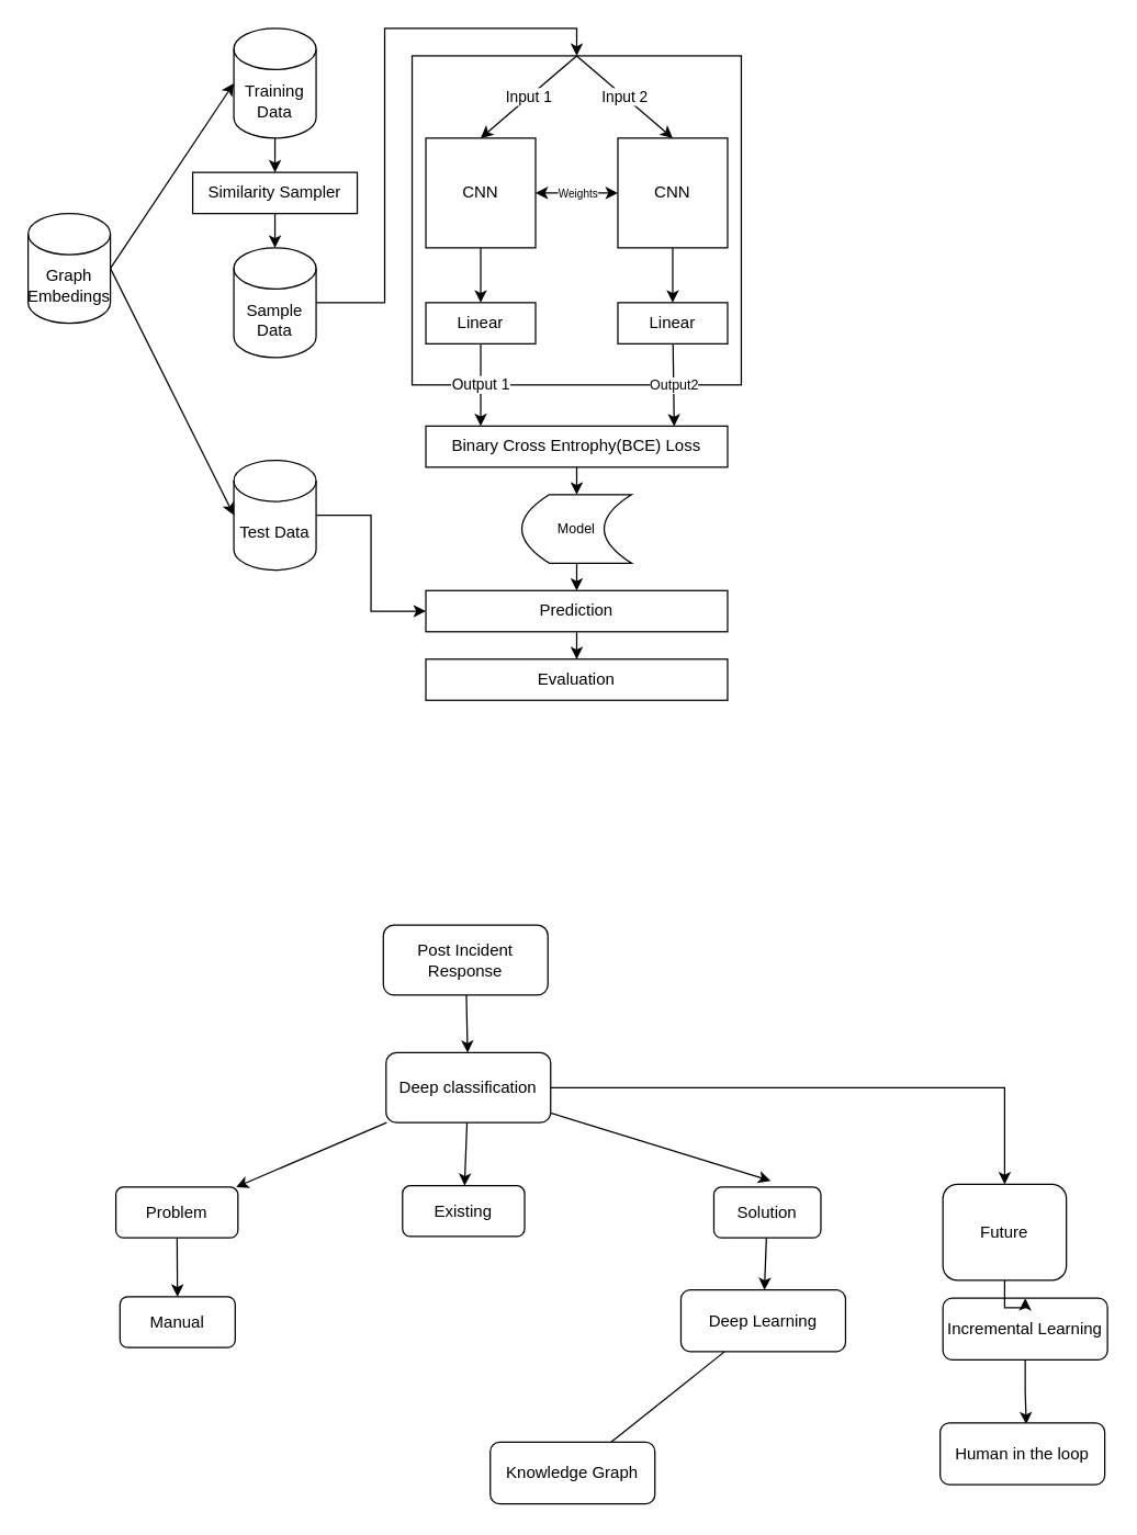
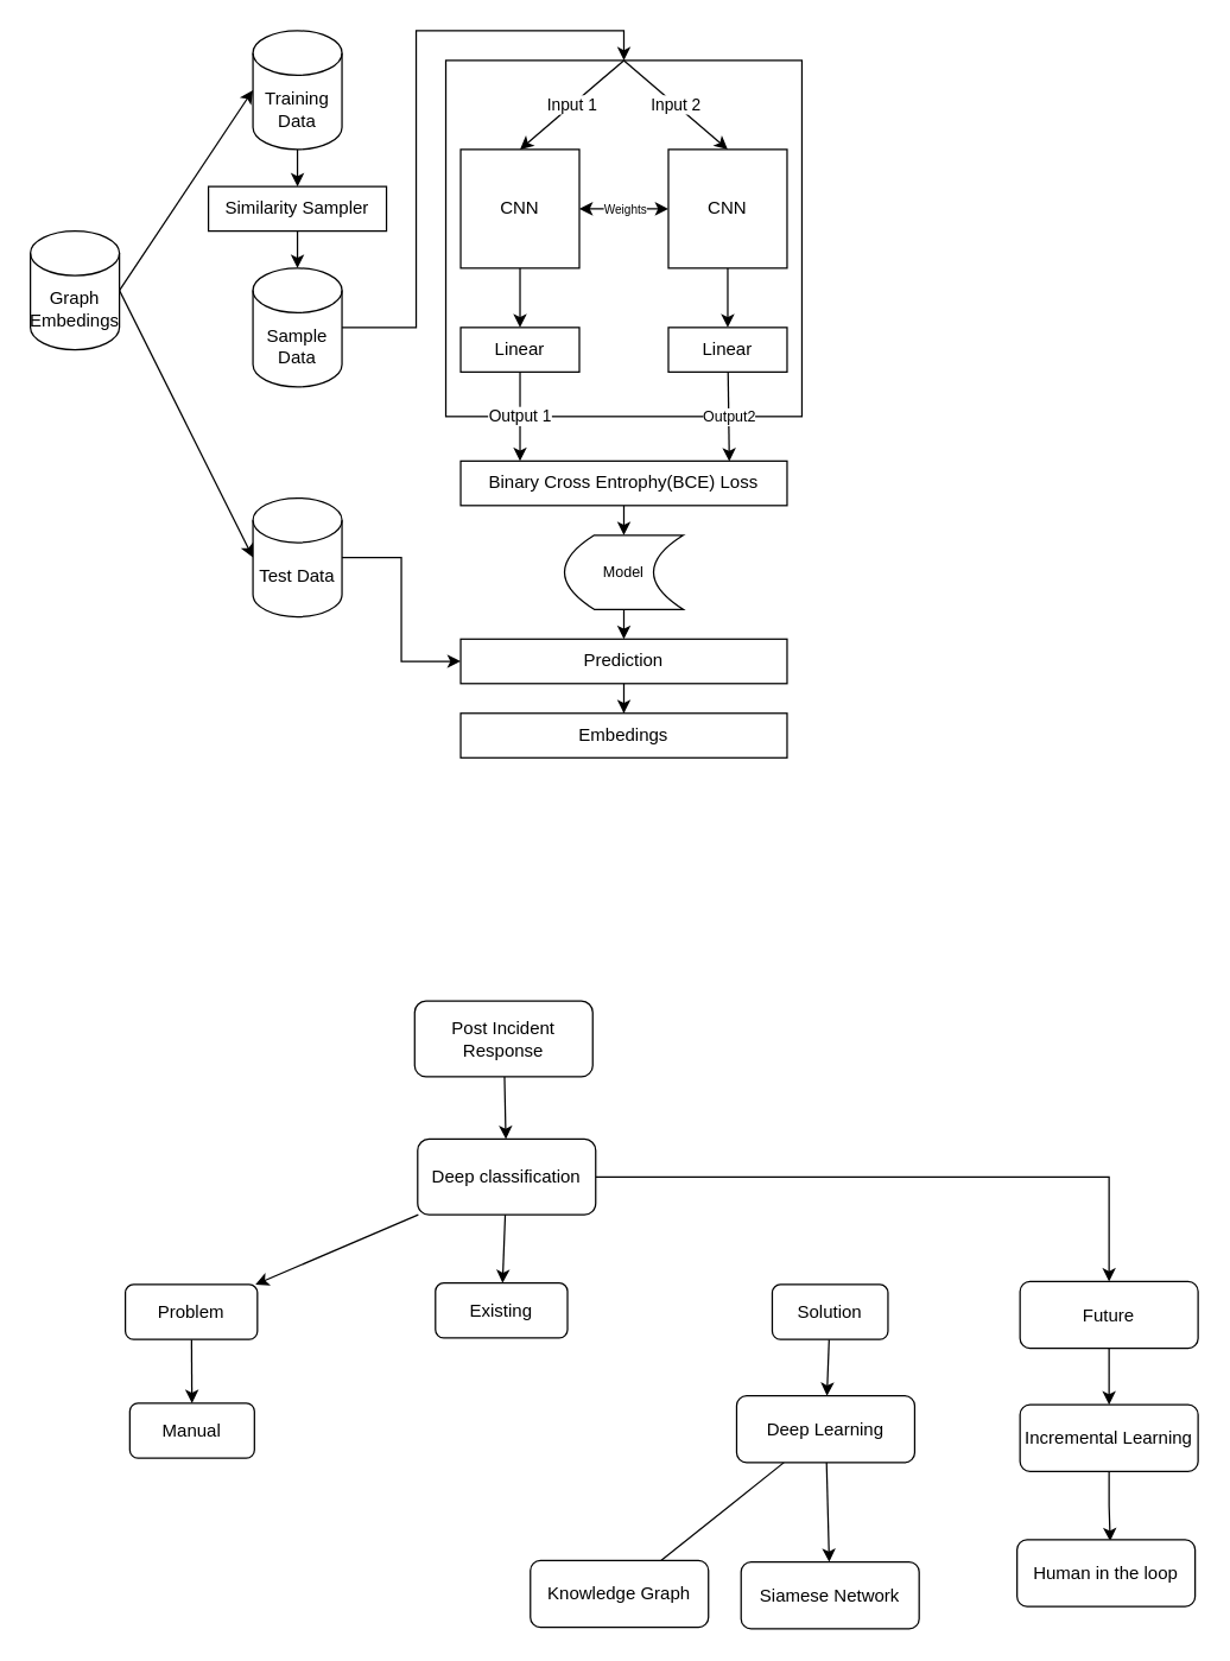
- <mxCell id="45" value="Evaluation" style="rounded=0;whiteSpace=wrap;html=1;" parent="1" vertex="1"><mxGeometry x="310" y="480" width="220" height="30" as="geometry" /></mxCell>
+ <mxCell id="45" value="Embedings" style="rounded=0;whiteSpace=wrap;html=1;" parent="1" vertex="1"><mxGeometry x="310" y="480" width="220" height="30" as="geometry" /></mxCell>
- <mxCell id="2" style="edgeStyle=none;rounded=0;orthogonalLoop=1;jettySize=auto;html=1;entryX=0.531;entryY=-0.124;entryDx=0;entryDy=0;entryPerimeter=0;" parent="1" source="5" target="8" edge="1"><mxGeometry relative="1" as="geometry" /></mxCell>
- <mxCell id="55" value="Future" style="rounded=1;whiteSpace=wrap;html=1;" vertex="1" parent="1"><mxGeometry x="687" y="863" width="90" height="70" as="geometry" /></mxCell>
+ <mxCell id="55" value="Future" style="rounded=1;whiteSpace=wrap;html=1;" vertex="1" parent="1"><mxGeometry x="687" y="863" width="120" height="45" as="geometry" /></mxCell>
+ <mxCell id="14" style="edgeStyle=none;rounded=0;orthogonalLoop=1;jettySize=auto;html=1;" parent="1" source="16" target="17" edge="1"><mxGeometry relative="1" as="geometry" /></mxCell>
+ <mxCell id="17" value="Siamese Network" style="rounded=1;whiteSpace=wrap;html=1;" parent="1" vertex="1"><mxGeometry x="499" y="1052" width="120" height="45" as="geometry" /></mxCell>
